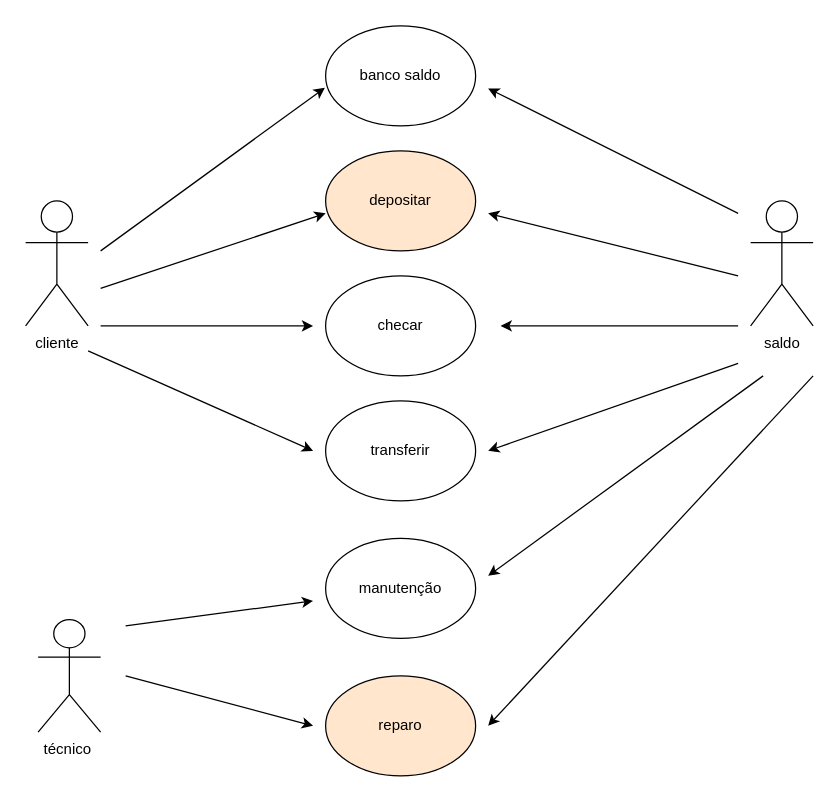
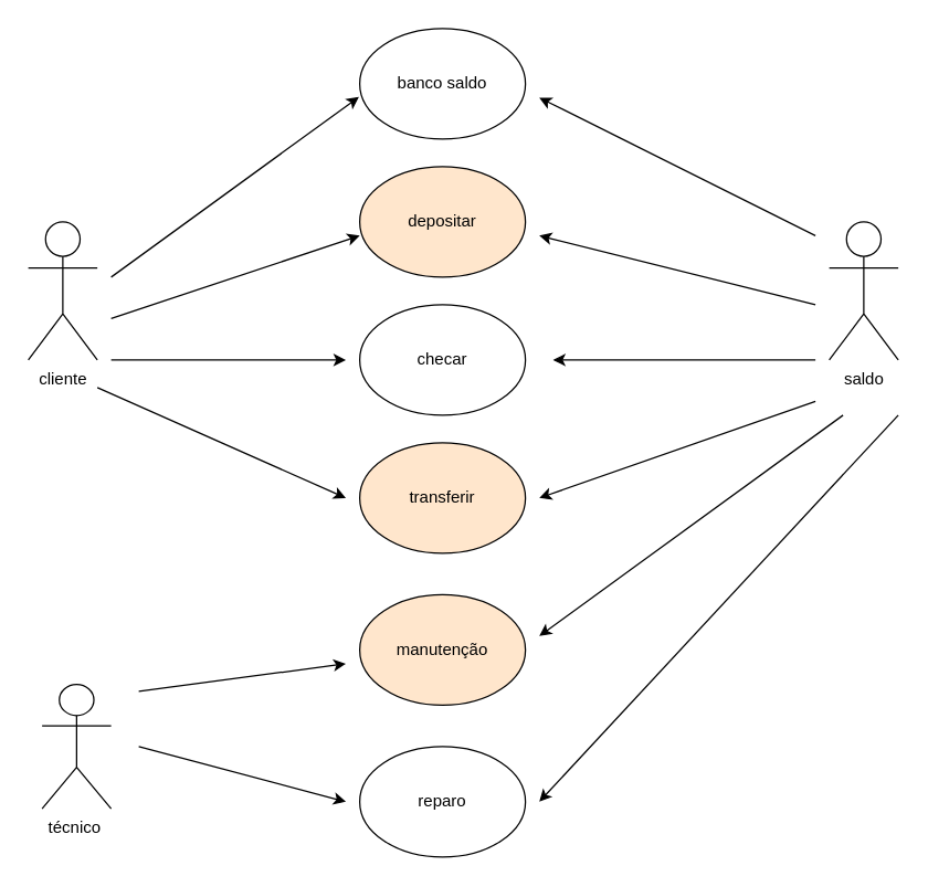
- <mxCell id="5" value="&lt;font style=&quot;vertical-align: inherit;&quot;&gt;&lt;font style=&quot;vertical-align: inherit;&quot;&gt;transferir&lt;/font&gt;&lt;/font&gt;" style="ellipse;whiteSpace=wrap;html=1;" vertex="1" parent="1"><mxGeometry x="260" y="320" width="120" height="80" as="geometry" /></mxCell>
+ <mxCell id="5" value="&lt;font style=&quot;vertical-align: inherit;&quot;&gt;&lt;font style=&quot;vertical-align: inherit;&quot;&gt;transferir&lt;/font&gt;&lt;/font&gt;" style="ellipse;whiteSpace=wrap;html=1;fillColor=#ffe6cc;" vertex="1" parent="1"><mxGeometry x="260" y="320" width="120" height="80" as="geometry" /></mxCell>
- <mxCell id="16" value="&lt;font style=&quot;vertical-align: inherit;&quot;&gt;&lt;font style=&quot;vertical-align: inherit;&quot;&gt;manutenção&lt;/font&gt;&lt;/font&gt;" style="ellipse;whiteSpace=wrap;html=1;" vertex="1" parent="1"><mxGeometry x="260" y="430" width="120" height="80" as="geometry" /></mxCell>
+ <mxCell id="16" value="&lt;font style=&quot;vertical-align: inherit;&quot;&gt;&lt;font style=&quot;vertical-align: inherit;&quot;&gt;manutenção&lt;/font&gt;&lt;/font&gt;" style="ellipse;whiteSpace=wrap;html=1;fillColor=#ffe6cc;" vertex="1" parent="1"><mxGeometry x="260" y="430" width="120" height="80" as="geometry" /></mxCell>
- <mxCell id="17" value="&lt;font style=&quot;vertical-align: inherit;&quot;&gt;&lt;font style=&quot;vertical-align: inherit;&quot;&gt;reparo&lt;/font&gt;&lt;/font&gt;" style="ellipse;whiteSpace=wrap;html=1;fillColor=#ffe6cc;" vertex="1" parent="1"><mxGeometry x="260" y="540" width="120" height="80" as="geometry" /></mxCell>
+ <mxCell id="17" value="&lt;font style=&quot;vertical-align: inherit;&quot;&gt;&lt;font style=&quot;vertical-align: inherit;&quot;&gt;reparo&lt;/font&gt;&lt;/font&gt;" style="ellipse;whiteSpace=wrap;html=1;" vertex="1" parent="1"><mxGeometry x="260" y="540" width="120" height="80" as="geometry" /></mxCell>
